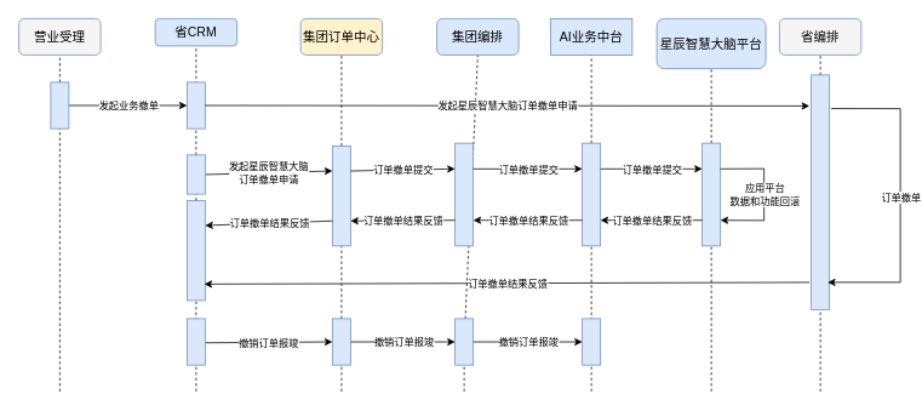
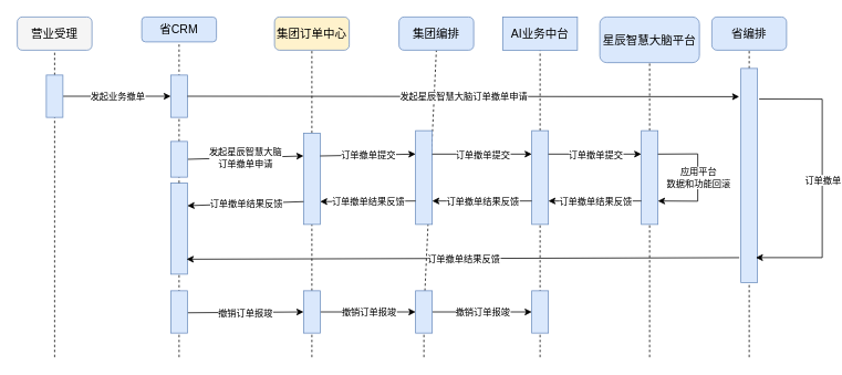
- <mxCell id="14" value="&lt;font style=&quot;font-size: 14px;&quot;&gt;省编排&lt;/font&gt;" style="rounded=1;whiteSpace=wrap;html=1;fillColor=#f5f5f5;strokeColor=#6c8ebf;" vertex="1" parent="1"><mxGeometry x="857" y="20" width="90" height="40" as="geometry" /></mxCell>
+ <mxCell id="14" value="&lt;font style=&quot;font-size: 14px;&quot;&gt;省编排&lt;/font&gt;" style="rounded=1;whiteSpace=wrap;html=1;fillColor=#dae8fc;strokeColor=#6c8ebf;" vertex="1" parent="1"><mxGeometry x="857" y="20" width="90" height="40" as="geometry" /></mxCell>
